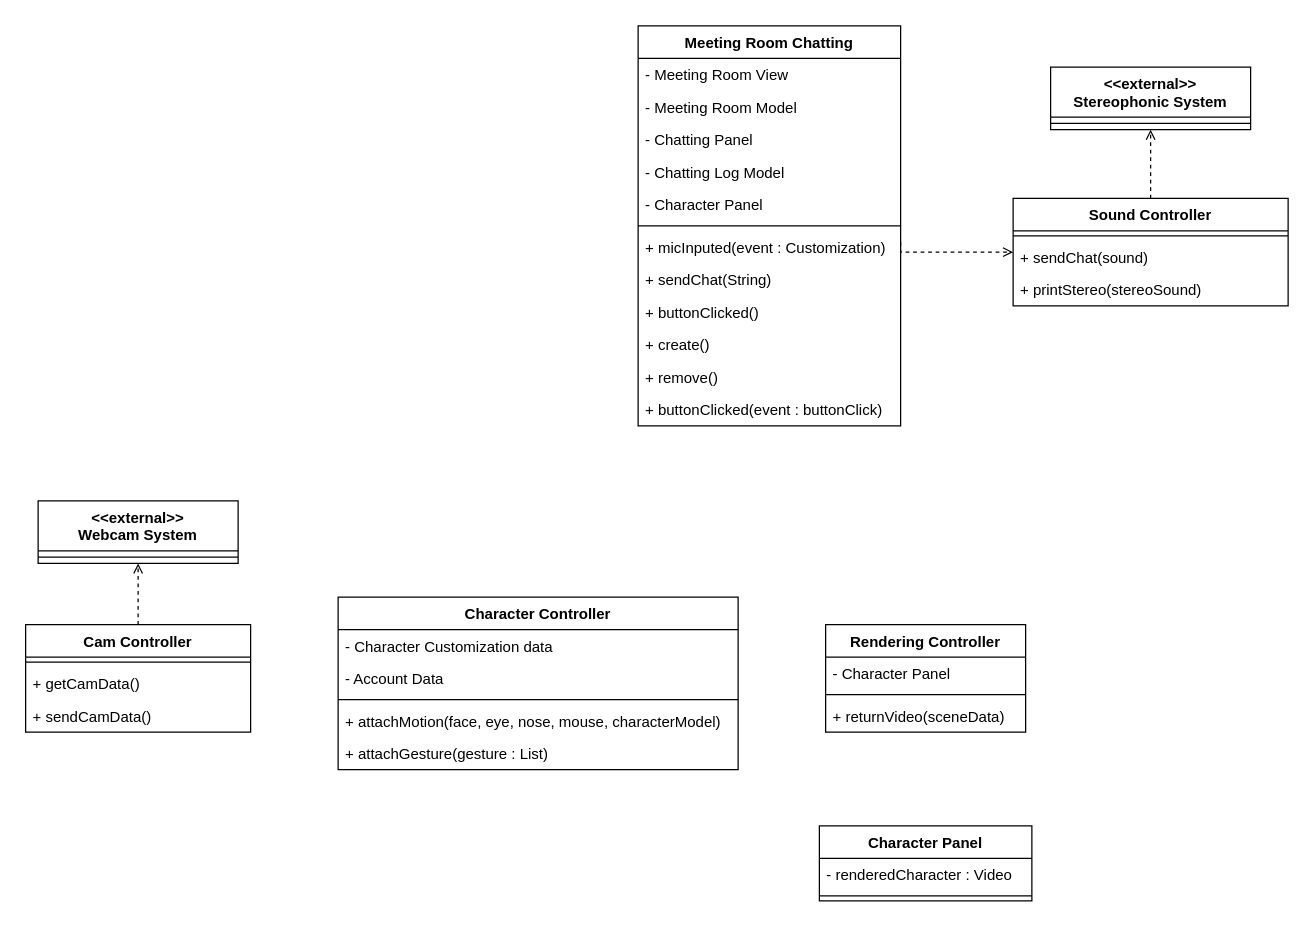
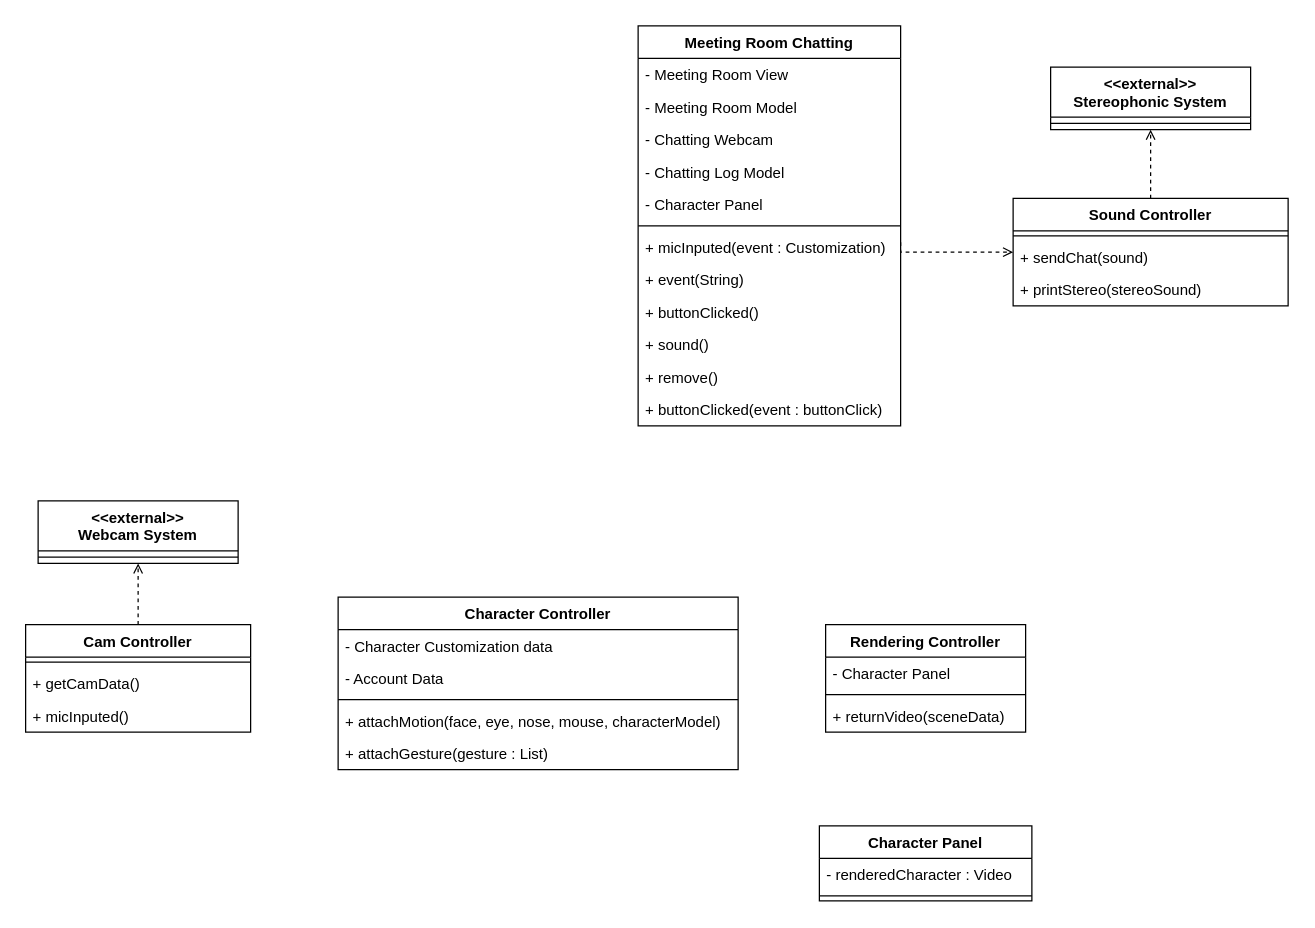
- <mxCell id="5" value="- Chatting Panel" style="text;strokeColor=none;fillColor=none;align=left;verticalAlign=top;spacingLeft=4;spacingRight=4;overflow=hidden;rotatable=0;points=[[0,0.5],[1,0.5]];portConstraint=eastwest;" parent="2" vertex="1"><mxGeometry y="78" width="210" height="26" as="geometry" /></mxCell>
+ <mxCell id="5" value="- Chatting Webcam" style="text;strokeColor=none;fillColor=none;align=left;verticalAlign=top;spacingLeft=4;spacingRight=4;overflow=hidden;rotatable=0;points=[[0,0.5],[1,0.5]];portConstraint=eastwest;" parent="2" vertex="1"><mxGeometry y="78" width="210" height="26" as="geometry" /></mxCell>
- <mxCell id="10" value="+ sendChat(String)" style="text;strokeColor=none;fillColor=none;align=left;verticalAlign=top;spacingLeft=4;spacingRight=4;overflow=hidden;rotatable=0;points=[[0,0.5],[1,0.5]];portConstraint=eastwest;" parent="2" vertex="1"><mxGeometry y="190" width="210" height="26" as="geometry" /></mxCell>
+ <mxCell id="10" value="+ event(String)" style="text;strokeColor=none;fillColor=none;align=left;verticalAlign=top;spacingLeft=4;spacingRight=4;overflow=hidden;rotatable=0;points=[[0,0.5],[1,0.5]];portConstraint=eastwest;" parent="2" vertex="1"><mxGeometry y="190" width="210" height="26" as="geometry" /></mxCell>
- <mxCell id="12" value="+ create()" style="text;strokeColor=none;fillColor=none;align=left;verticalAlign=top;spacingLeft=4;spacingRight=4;overflow=hidden;rotatable=0;points=[[0,0.5],[1,0.5]];portConstraint=eastwest;" parent="2" vertex="1"><mxGeometry y="242" width="210" height="26" as="geometry" /></mxCell>
+ <mxCell id="12" value="+ sound()" style="text;strokeColor=none;fillColor=none;align=left;verticalAlign=top;spacingLeft=4;spacingRight=4;overflow=hidden;rotatable=0;points=[[0,0.5],[1,0.5]];portConstraint=eastwest;" parent="2" vertex="1"><mxGeometry y="242" width="210" height="26" as="geometry" /></mxCell>
- <mxCell id="39" value="+ sendCamData()" style="text;strokeColor=none;fillColor=none;align=left;verticalAlign=top;spacingLeft=4;spacingRight=4;overflow=hidden;rotatable=0;points=[[0,0.5],[1,0.5]];portConstraint=eastwest;" parent="36" vertex="1"><mxGeometry y="60" width="180" height="26" as="geometry" /></mxCell>
+ <mxCell id="39" value="+ micInputed()" style="text;strokeColor=none;fillColor=none;align=left;verticalAlign=top;spacingLeft=4;spacingRight=4;overflow=hidden;rotatable=0;points=[[0,0.5],[1,0.5]];portConstraint=eastwest;" parent="36" vertex="1"><mxGeometry y="60" width="180" height="26" as="geometry" /></mxCell>
